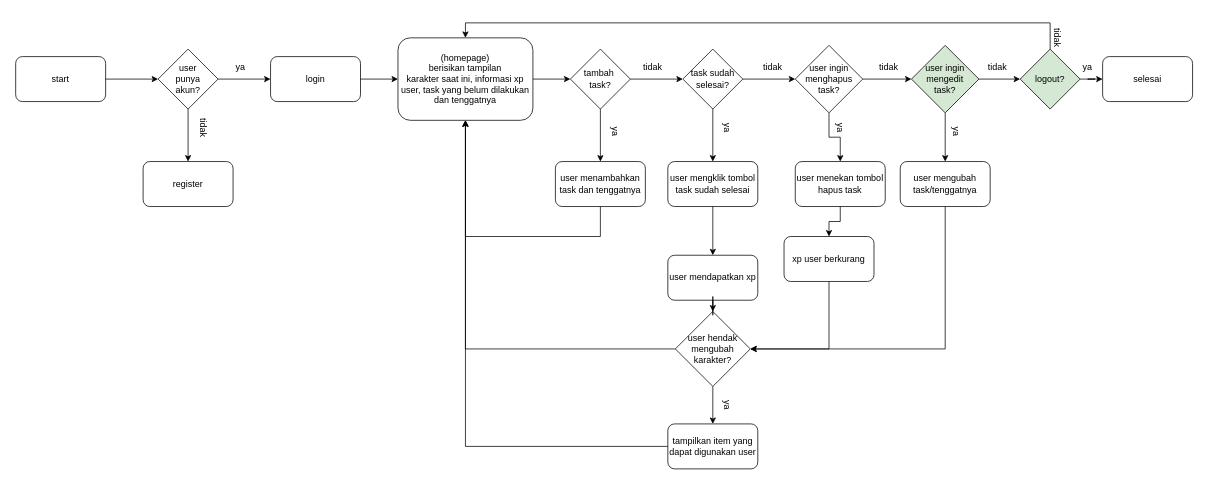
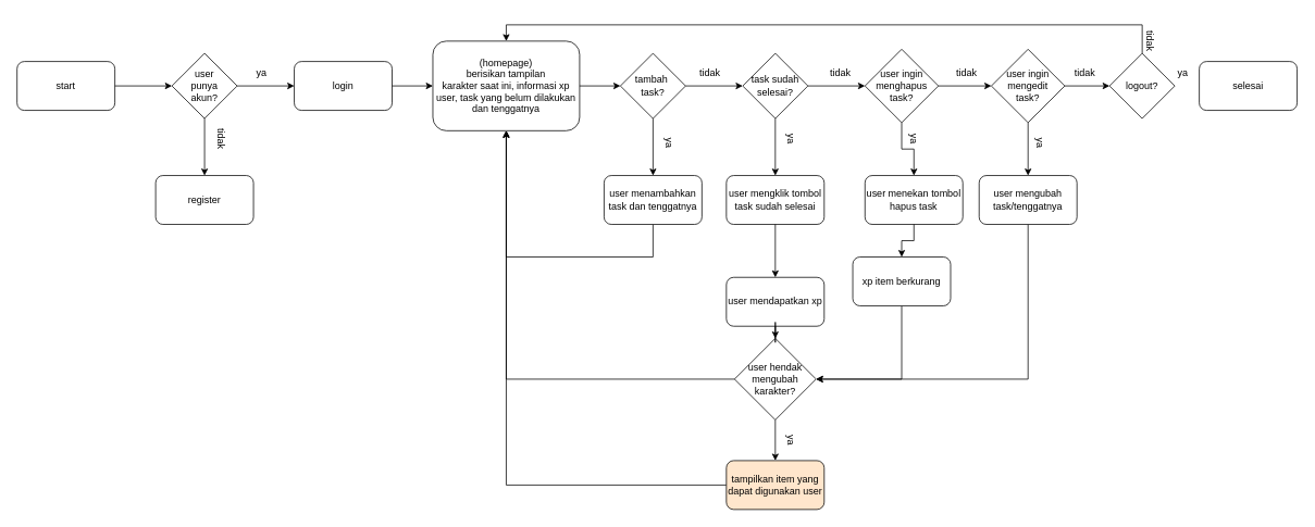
- <mxCell id="38" value="user ingin&lt;br&gt;mengedit&lt;br&gt;task?" style="rhombus;whiteSpace=wrap;html=1;fillColor=#d5e8d4;" vertex="1" parent="2"><mxGeometry x="1195" y="40" width="90" height="90" as="geometry" /></mxCell>
+ <mxCell id="38" value="user ingin&lt;br&gt;mengedit&lt;br&gt;task?" style="rhombus;whiteSpace=wrap;html=1;" vertex="1" parent="2"><mxGeometry x="1195" y="40" width="90" height="90" as="geometry" /></mxCell>
- <mxCell id="49" value="logout?" style="rhombus;whiteSpace=wrap;html=1;fillColor=#d5e8d4;" vertex="1" parent="2"><mxGeometry x="1340" y="45" width="80" height="80" as="geometry" /></mxCell>
+ <mxCell id="49" value="logout?" style="rhombus;whiteSpace=wrap;html=1;" vertex="1" parent="2"><mxGeometry x="1340" y="45" width="80" height="80" as="geometry" /></mxCell>
- <mxCell id="52" value="" style="edgeStyle=orthogonalEdgeStyle;rounded=0;orthogonalLoop=1;jettySize=auto;html=1;" edge="1" parent="2" source="49" target="51"><mxGeometry relative="1" as="geometry" /></mxCell>
- <mxCell id="36" value="xp user berkurang" style="rounded=1;whiteSpace=wrap;html=1;" vertex="1" parent="2"><mxGeometry x="1025" y="295" width="120" height="60" as="geometry" /></mxCell>
+ <mxCell id="36" value="xp item berkurang" style="rounded=1;whiteSpace=wrap;html=1;" vertex="1" parent="2"><mxGeometry x="1025" y="295" width="120" height="60" as="geometry" /></mxCell>
- <mxCell id="29" value="tampilkan item yang dapat digunakan user" style="rounded=1;whiteSpace=wrap;html=1;" vertex="1" parent="2"><mxGeometry x="870" y="545" width="120" height="60" as="geometry" /></mxCell>
+ <mxCell id="29" value="tampilkan item yang dapat digunakan user" style="rounded=1;whiteSpace=wrap;html=1;fillColor=#ffe6cc;" vertex="1" parent="2"><mxGeometry x="870" y="545" width="120" height="60" as="geometry" /></mxCell>
